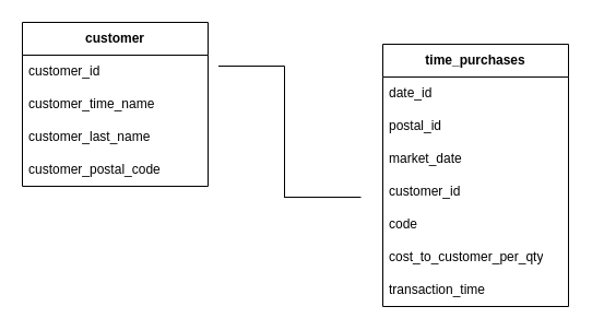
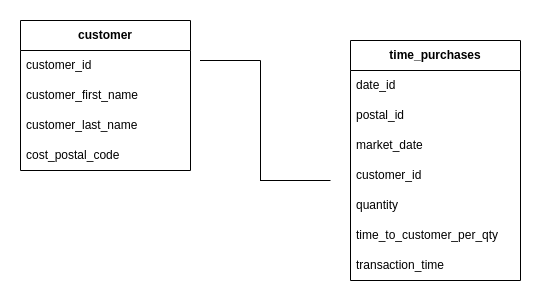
- <mxCell id="4" value="customer_time_name" style="text;strokeColor=none;fillColor=none;align=left;verticalAlign=middle;spacingLeft=4;spacingRight=4;overflow=hidden;points=[[0,0.5],[1,0.5]];portConstraint=eastwest;rotatable=0;whiteSpace=wrap;html=1;" vertex="1" parent="2"><mxGeometry y="60" width="170" height="30" as="geometry" /></mxCell>
+ <mxCell id="4" value="customer_first_name" style="text;strokeColor=none;fillColor=none;align=left;verticalAlign=middle;spacingLeft=4;spacingRight=4;overflow=hidden;points=[[0,0.5],[1,0.5]];portConstraint=eastwest;rotatable=0;whiteSpace=wrap;html=1;" vertex="1" parent="2"><mxGeometry y="60" width="170" height="30" as="geometry" /></mxCell>
- <mxCell id="6" value="customer_postal_code" style="text;strokeColor=none;fillColor=none;align=left;verticalAlign=middle;spacingLeft=4;spacingRight=4;overflow=hidden;points=[[0,0.5],[1,0.5]];portConstraint=eastwest;rotatable=0;whiteSpace=wrap;html=1;" vertex="1" parent="2"><mxGeometry y="120" width="170" height="30" as="geometry" /></mxCell>
+ <mxCell id="6" value="cost_postal_code" style="text;strokeColor=none;fillColor=none;align=left;verticalAlign=middle;spacingLeft=4;spacingRight=4;overflow=hidden;points=[[0,0.5],[1,0.5]];portConstraint=eastwest;rotatable=0;whiteSpace=wrap;html=1;" vertex="1" parent="2"><mxGeometry y="120" width="170" height="30" as="geometry" /></mxCell>
- <mxCell id="12" value="code" style="text;strokeColor=none;fillColor=none;align=left;verticalAlign=middle;spacingLeft=4;spacingRight=4;overflow=hidden;points=[[0,0.5],[1,0.5]];portConstraint=eastwest;rotatable=0;whiteSpace=wrap;html=1;" vertex="1" parent="7"><mxGeometry y="150" width="170" height="30" as="geometry" /></mxCell>
+ <mxCell id="12" value="quantity" style="text;strokeColor=none;fillColor=none;align=left;verticalAlign=middle;spacingLeft=4;spacingRight=4;overflow=hidden;points=[[0,0.5],[1,0.5]];portConstraint=eastwest;rotatable=0;whiteSpace=wrap;html=1;" vertex="1" parent="7"><mxGeometry y="150" width="170" height="30" as="geometry" /></mxCell>
- <mxCell id="13" value="cost_to_customer_per_qty" style="text;strokeColor=none;fillColor=none;align=left;verticalAlign=middle;spacingLeft=4;spacingRight=4;overflow=hidden;points=[[0,0.5],[1,0.5]];portConstraint=eastwest;rotatable=0;whiteSpace=wrap;html=1;" vertex="1" parent="7"><mxGeometry y="180" width="170" height="30" as="geometry" /></mxCell>
+ <mxCell id="13" value="time_to_customer_per_qty" style="text;strokeColor=none;fillColor=none;align=left;verticalAlign=middle;spacingLeft=4;spacingRight=4;overflow=hidden;points=[[0,0.5],[1,0.5]];portConstraint=eastwest;rotatable=0;whiteSpace=wrap;html=1;" vertex="1" parent="7"><mxGeometry y="180" width="170" height="30" as="geometry" /></mxCell>
